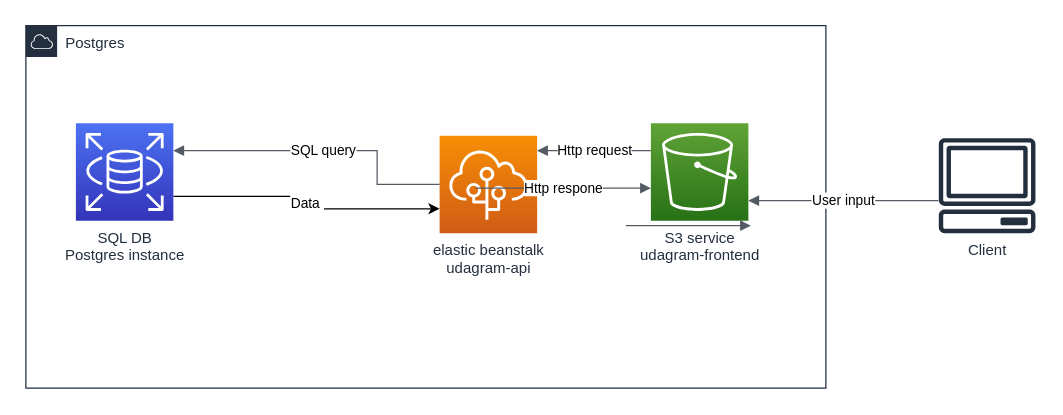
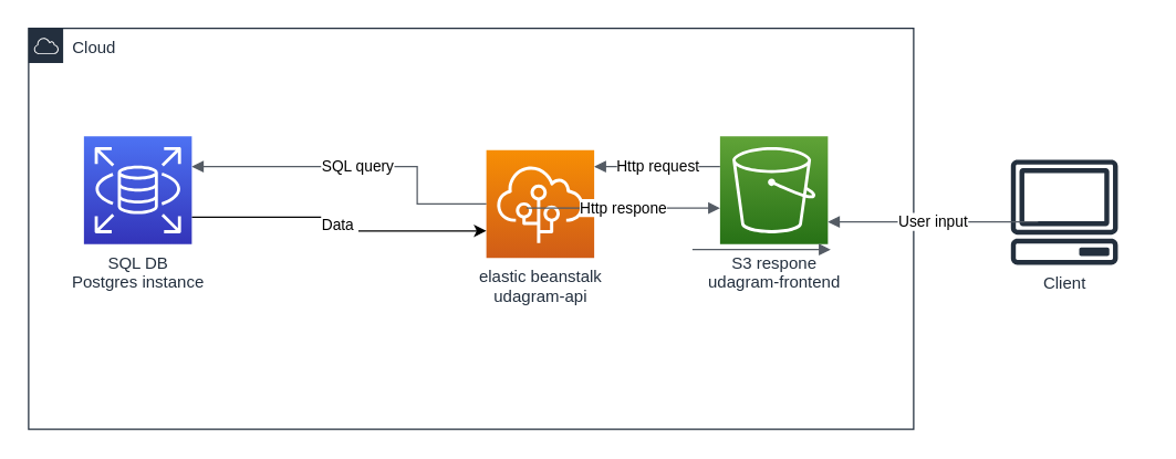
- <mxCell id="3" value="Postgres&lt;br&gt;" style="points=[[0,0],[0.25,0],[0.5,0],[0.75,0],[1,0],[1,0.25],[1,0.5],[1,0.75],[1,1],[0.75,1],[0.5,1],[0.25,1],[0,1],[0,0.75],[0,0.5],[0,0.25]];outlineConnect=0;gradientColor=none;html=1;whiteSpace=wrap;fontSize=12;fontStyle=0;container=1;pointerEvents=0;collapsible=0;recursiveResize=0;shape=mxgraph.aws4.group;grIcon=mxgraph.aws4.group_aws_cloud;strokeColor=#232F3E;fillColor=none;verticalAlign=top;align=left;spacingLeft=30;fontColor=#232F3E;dashed=0;" vertex="1" parent="1"><mxGeometry x="20" y="20" width="640" height="290" as="geometry" /></mxCell>
+ <mxCell id="3" value="Cloud&lt;br&gt;" style="points=[[0,0],[0.25,0],[0.5,0],[0.75,0],[1,0],[1,0.25],[1,0.5],[1,0.75],[1,1],[0.75,1],[0.5,1],[0.25,1],[0,1],[0,0.75],[0,0.5],[0,0.25]];outlineConnect=0;gradientColor=none;html=1;whiteSpace=wrap;fontSize=12;fontStyle=0;container=1;pointerEvents=0;collapsible=0;recursiveResize=0;shape=mxgraph.aws4.group;grIcon=mxgraph.aws4.group_aws_cloud;strokeColor=#232F3E;fillColor=none;verticalAlign=top;align=left;spacingLeft=30;fontColor=#232F3E;dashed=0;" vertex="1" parent="1"><mxGeometry x="20" y="20" width="640" height="290" as="geometry" /></mxCell>
- <mxCell id="2" value="Client" style="sketch=0;outlineConnect=0;fontColor=#232F3E;gradientColor=none;fillColor=#232F3D;strokeColor=none;dashed=0;verticalLabelPosition=bottom;verticalAlign=top;align=center;html=1;fontSize=12;fontStyle=0;aspect=fixed;pointerEvents=1;shape=mxgraph.aws4.client;" vertex="1" parent="1"><mxGeometry x="750" y="110" width="78" height="76" as="geometry" /></mxCell>
+ <mxCell id="2" value="Client" style="sketch=0;outlineConnect=0;fontColor=#232F3E;gradientColor=none;fillColor=#232F3D;strokeColor=none;dashed=0;verticalLabelPosition=bottom;verticalAlign=top;align=center;html=1;fontSize=12;fontStyle=0;aspect=fixed;pointerEvents=1;shape=mxgraph.aws4.client;" vertex="1" parent="1"><mxGeometry x="730" y="115" width="78" height="76" as="geometry" /></mxCell>
- <mxCell id="4" value="S3 service&lt;br&gt;udagram-frontend" style="sketch=0;points=[[0,0,0],[0.25,0,0],[0.5,0,0],[0.75,0,0],[1,0,0],[0,1,0],[0.25,1,0],[0.5,1,0],[0.75,1,0],[1,1,0],[0,0.25,0],[0,0.5,0],[0,0.75,0],[1,0.25,0],[1,0.5,0],[1,0.75,0]];outlineConnect=0;fontColor=#232F3E;gradientColor=#60A337;gradientDirection=north;fillColor=#277116;strokeColor=#ffffff;dashed=0;verticalLabelPosition=bottom;verticalAlign=top;align=center;html=1;fontSize=12;fontStyle=0;aspect=fixed;shape=mxgraph.aws4.resourceIcon;resIcon=mxgraph.aws4.s3;" vertex="1" parent="3"><mxGeometry x="500" y="78" width="78" height="78" as="geometry" /></mxCell>
+ <mxCell id="4" value="S3 respone&lt;br&gt;udagram-frontend" style="sketch=0;points=[[0,0,0],[0.25,0,0],[0.5,0,0],[0.75,0,0],[1,0,0],[0,1,0],[0.25,1,0],[0.5,1,0],[0.75,1,0],[1,1,0],[0,0.25,0],[0,0.5,0],[0,0.75,0],[1,0.25,0],[1,0.5,0],[1,0.75,0]];outlineConnect=0;fontColor=#232F3E;gradientColor=#60A337;gradientDirection=north;fillColor=#277116;strokeColor=#ffffff;dashed=0;verticalLabelPosition=bottom;verticalAlign=top;align=center;html=1;fontSize=12;fontStyle=0;aspect=fixed;shape=mxgraph.aws4.resourceIcon;resIcon=mxgraph.aws4.s3;" vertex="1" parent="3"><mxGeometry x="500" y="78" width="78" height="78" as="geometry" /></mxCell>
